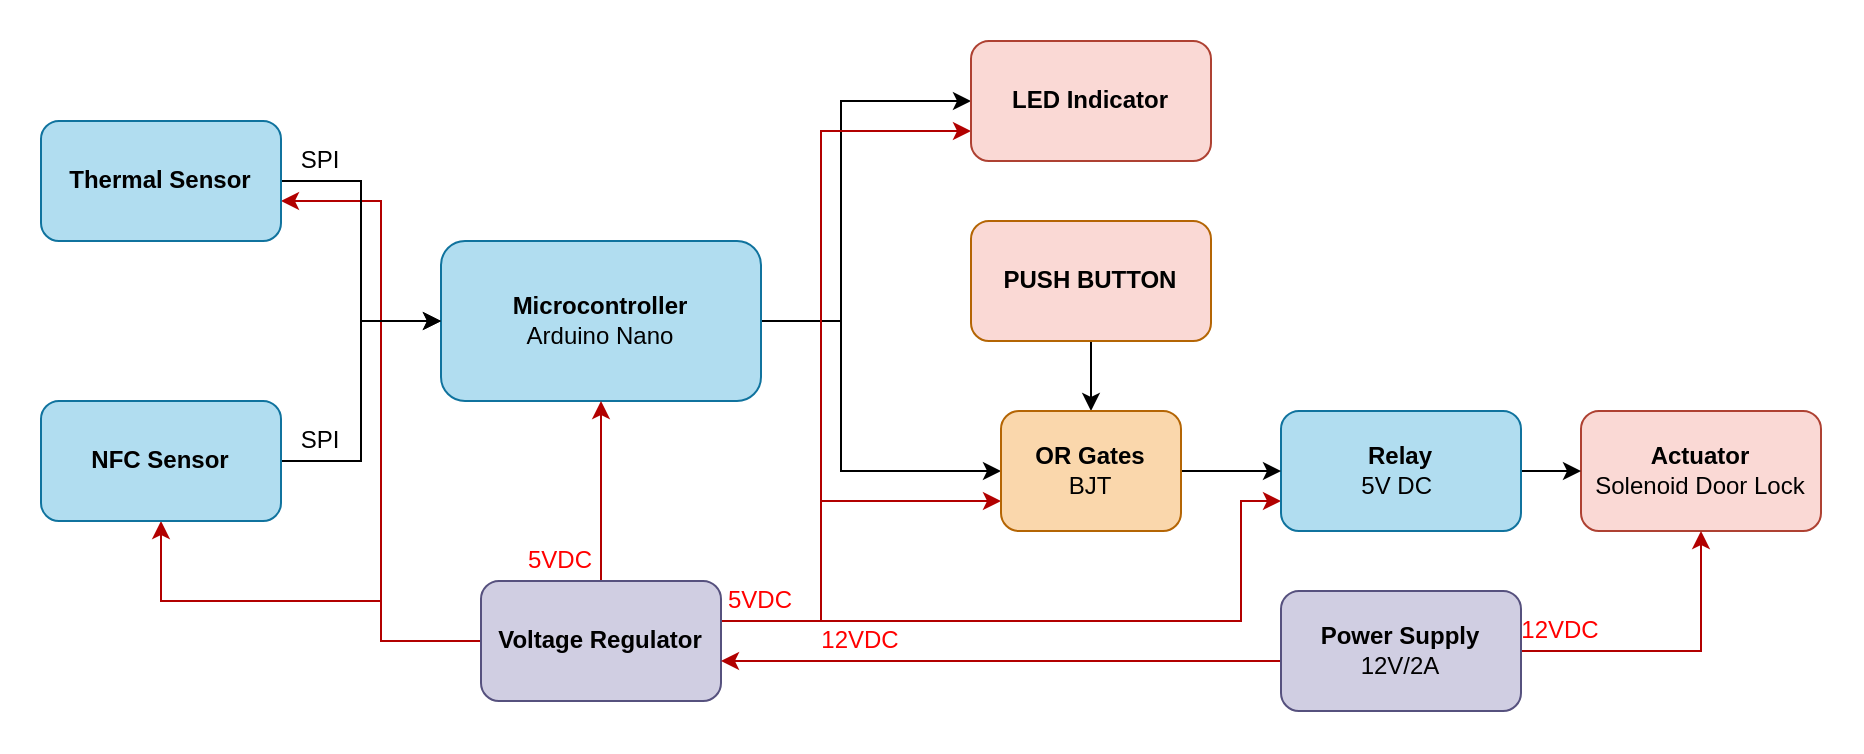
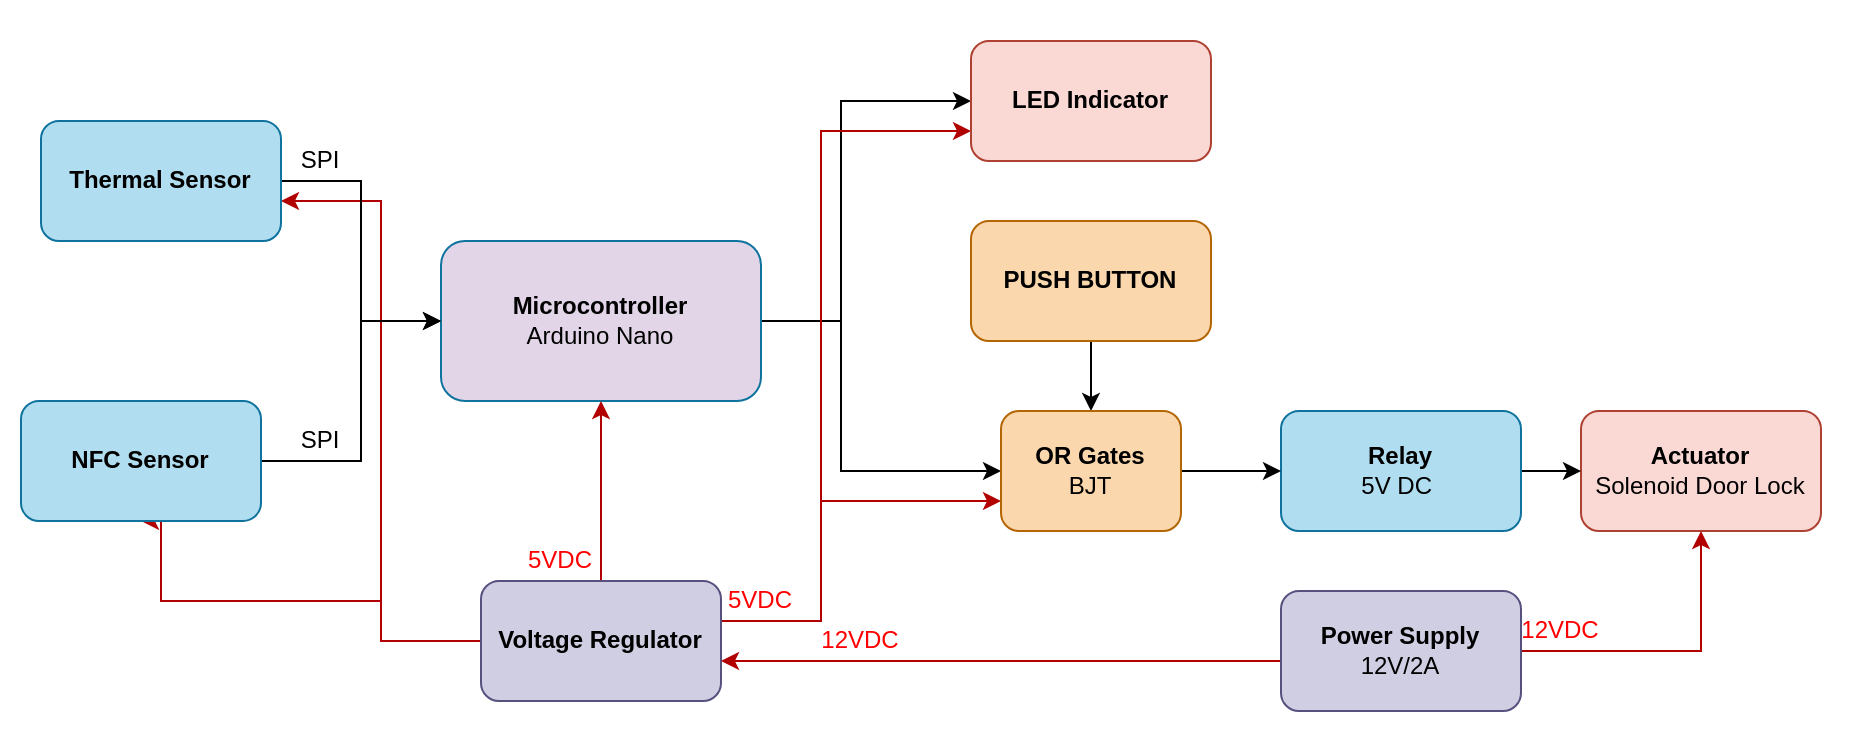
- <mxCell id="30" value="&lt;b&gt;PUSH BUTTON&lt;/b&gt;" style="rounded=1;whiteSpace=wrap;html=1;fillColor=#fad9d5;strokeColor=#b46504;" vertex="1" parent="1"><mxGeometry x="485" y="110" width="120" height="60" as="geometry" /></mxCell>
+ <mxCell id="30" value="&lt;b&gt;PUSH BUTTON&lt;/b&gt;" style="rounded=1;whiteSpace=wrap;html=1;fillColor=#fad7ac;strokeColor=#b46504;" vertex="1" parent="1"><mxGeometry x="485" y="110" width="120" height="60" as="geometry" /></mxCell>
- <mxCell id="4" value="&lt;b&gt;Microcontroller&lt;/b&gt;&lt;br&gt;Arduino Nano" style="rounded=1;whiteSpace=wrap;html=1;fillColor=#b1ddf0;strokeColor=#10739e;" parent="1" vertex="1"><mxGeometry x="220" y="120" width="160" height="80" as="geometry" /></mxCell>
+ <mxCell id="4" value="&lt;b&gt;Microcontroller&lt;/b&gt;&lt;br&gt;Arduino Nano" style="rounded=1;whiteSpace=wrap;html=1;fillColor=#e1d5e7;strokeColor=#10739e;" parent="1" vertex="1"><mxGeometry x="220" y="120" width="160" height="80" as="geometry" /></mxCell>
- <mxCell id="18" value="&lt;b&gt;NFC Sensor&lt;/b&gt;" style="rounded=1;whiteSpace=wrap;html=1;fillColor=#b1ddf0;strokeColor=#10739e;" parent="1" vertex="1"><mxGeometry x="20" y="200" width="120" height="60" as="geometry" /></mxCell>
+ <mxCell id="18" value="&lt;b&gt;NFC Sensor&lt;/b&gt;" style="rounded=1;whiteSpace=wrap;html=1;fillColor=#b1ddf0;strokeColor=#10739e;" parent="1" vertex="1"><mxGeometry x="10" y="200" width="120" height="60" as="geometry" /></mxCell>
- <mxCell id="10" style="edgeStyle=orthogonalEdgeStyle;rounded=0;orthogonalLoop=1;jettySize=auto;html=1;entryX=0;entryY=0.75;entryDx=0;entryDy=0;strokeColor=#B20000;fillColor=#e51400;" edge="1" parent="1" source="11" target="14"><mxGeometry relative="1" as="geometry"><Array as="points"><mxPoint x="620" y="310" /><mxPoint x="620" y="250" /></Array></mxGeometry></mxCell>
